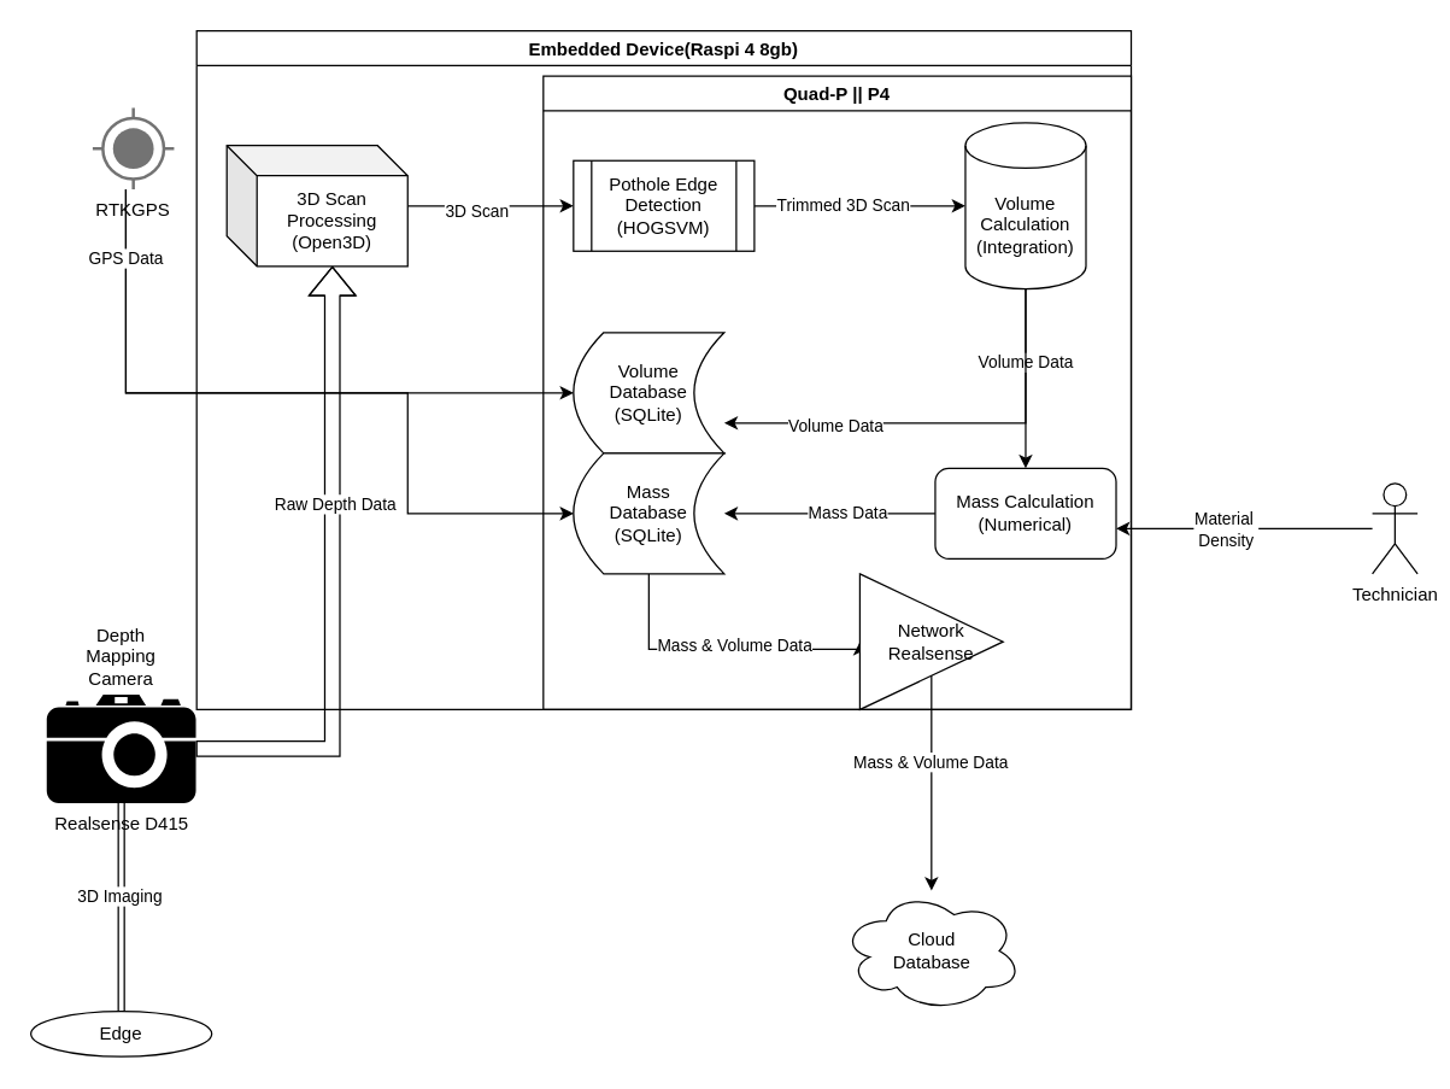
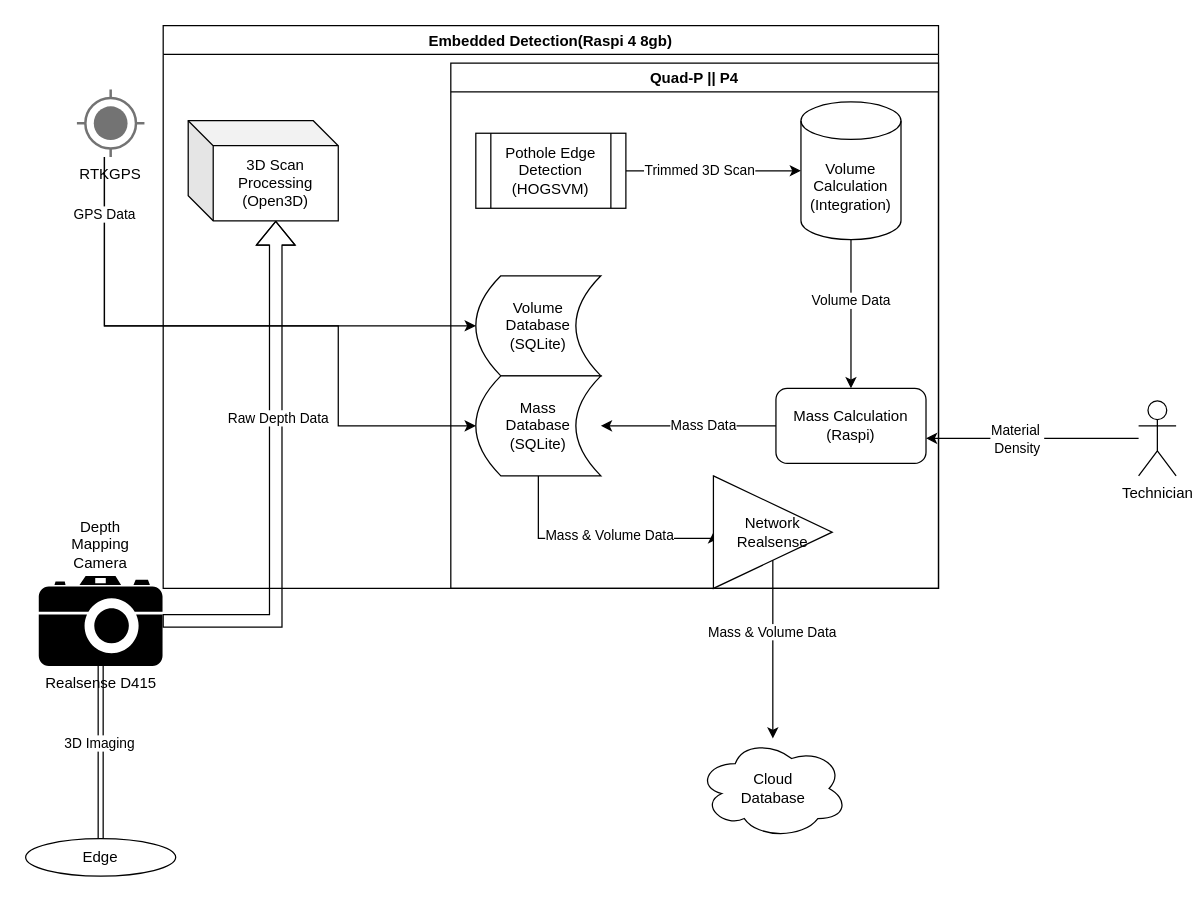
- <mxCell id="20" value="Embedded Device(Raspi 4 8gb)" style="swimlane;" parent="1" vertex="1"><mxGeometry x="130" y="20" width="620" height="450" as="geometry" /></mxCell>
+ <mxCell id="20" value="Embedded Detection(Raspi 4 8gb)" style="swimlane;" parent="1" vertex="1"><mxGeometry x="130" y="20" width="620" height="450" as="geometry" /></mxCell>
- <mxCell id="9" style="edgeStyle=none;rounded=0;orthogonalLoop=1;jettySize=auto;html=1;entryX=0;entryY=0.5;entryDx=0;entryDy=0;elbow=vertical;" parent="1" source="11" target="14" edge="1"><mxGeometry relative="1" as="geometry"><Array as="points" /></mxGeometry></mxCell>
- <mxCell id="10" value="3D Scan" style="edgeLabel;html=1;align=center;verticalAlign=middle;resizable=0;points=[];" parent="9" vertex="1" connectable="0"><mxGeometry x="-0.182" y="-3" relative="1" as="geometry"><mxPoint as="offset" /></mxGeometry></mxCell>
- <mxCell id="17" style="edgeStyle=orthogonalEdgeStyle;rounded=0;orthogonalLoop=1;jettySize=auto;html=1;entryX=1;entryY=0.75;entryDx=0;entryDy=0;elbow=vertical;" parent="1" source="19" target="25" edge="1"><mxGeometry relative="1" as="geometry"><Array as="points"><mxPoint x="680" y="280" /></Array></mxGeometry></mxCell>
- <mxCell id="18" value="Volume Data" style="edgeLabel;html=1;align=center;verticalAlign=middle;resizable=0;points=[];" parent="17" vertex="1" connectable="0"><mxGeometry x="0.492" y="1" relative="1" as="geometry"><mxPoint as="offset" /></mxGeometry></mxCell>
- <mxCell id="23" value="Mass Calculation&lt;br&gt;(Numerical)" style="rounded=1;whiteSpace=wrap;html=1;" parent="20" vertex="1"><mxGeometry x="490" y="290" width="120" height="60" as="geometry" /></mxCell>
+ <mxCell id="23" value="Mass Calculation&lt;br&gt;(Raspi)" style="rounded=1;whiteSpace=wrap;html=1;" parent="20" vertex="1"><mxGeometry x="490" y="290" width="120" height="60" as="geometry" /></mxCell>
